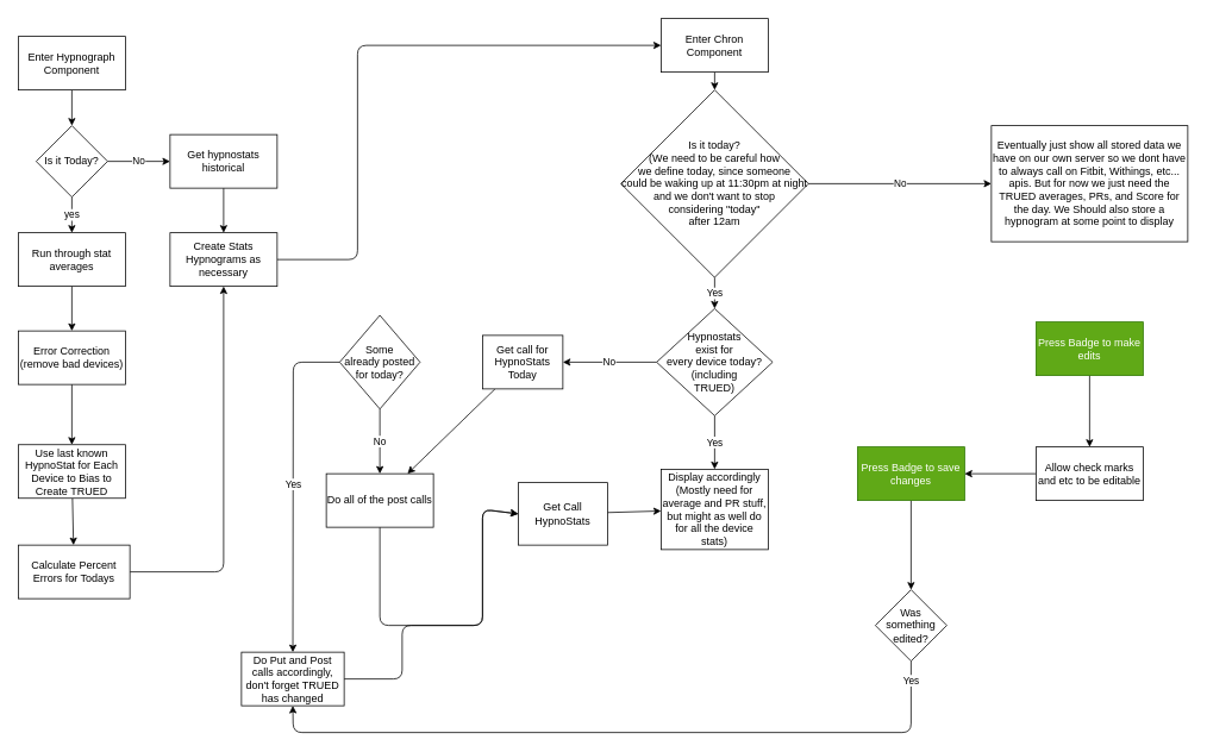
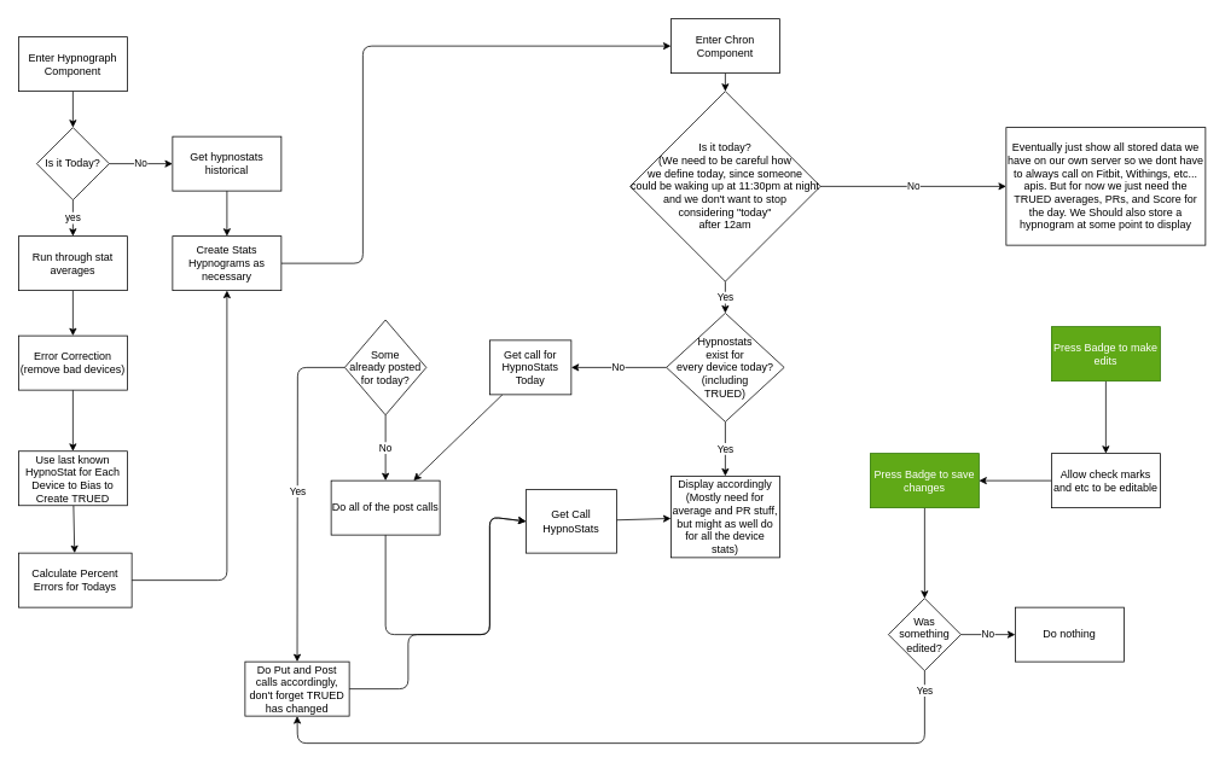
+ <mxCell id="29" value="No" style="edgeStyle=none;html=1;" edge="1" parent="1" source="31" target="32"><mxGeometry relative="1" as="geometry" /></mxCell>
+ <mxCell id="32" value="Do nothing" style="whiteSpace=wrap;html=1;" vertex="1" parent="1"><mxGeometry x="1120" y="670" width="120" height="60" as="geometry" /></mxCell>
